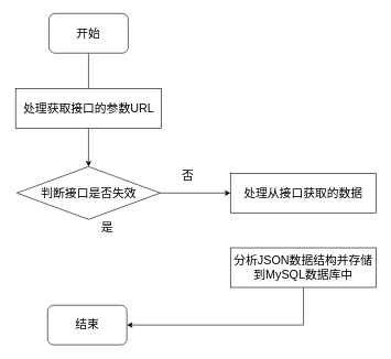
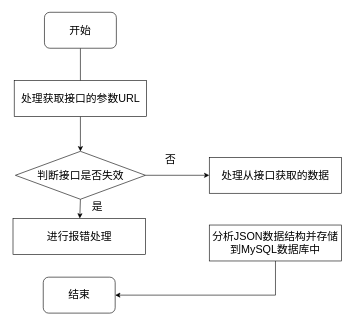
+ <mxCell id="6" style="edgeStyle=none;rounded=0;orthogonalLoop=1;jettySize=auto;html=1;exitX=0.5;exitY=1;exitDx=0;exitDy=0;" edge="1" parent="1" source="8" target="14"><mxGeometry relative="1" as="geometry" /></mxCell>
+ <mxCell id="14" value="&lt;span style=&quot;font-size: 18px;&quot;&gt;进行报错处理&lt;/span&gt;" style="rounded=0;whiteSpace=wrap;html=1;" vertex="1" parent="1"><mxGeometry x="20.5" y="364" width="221" height="60" as="geometry" /></mxCell>
